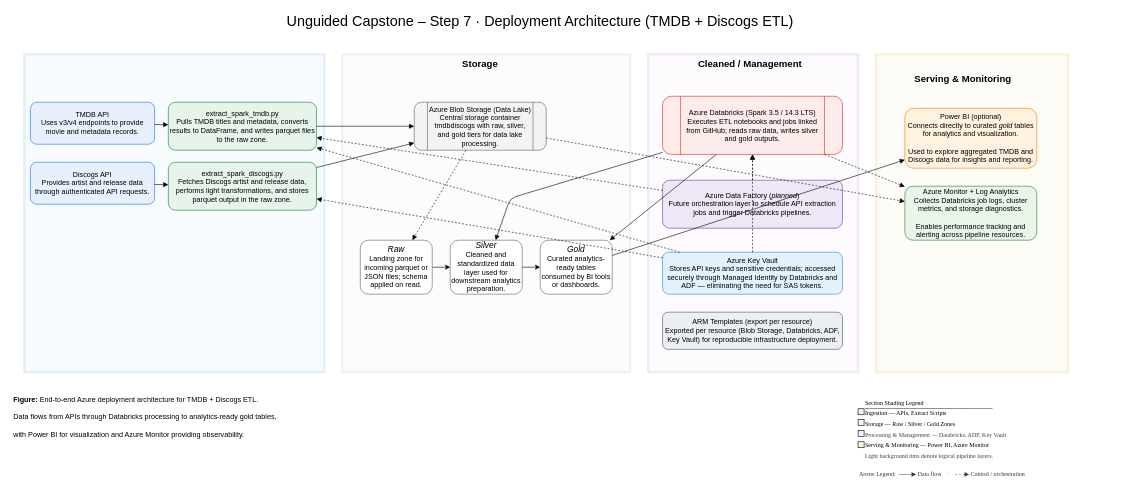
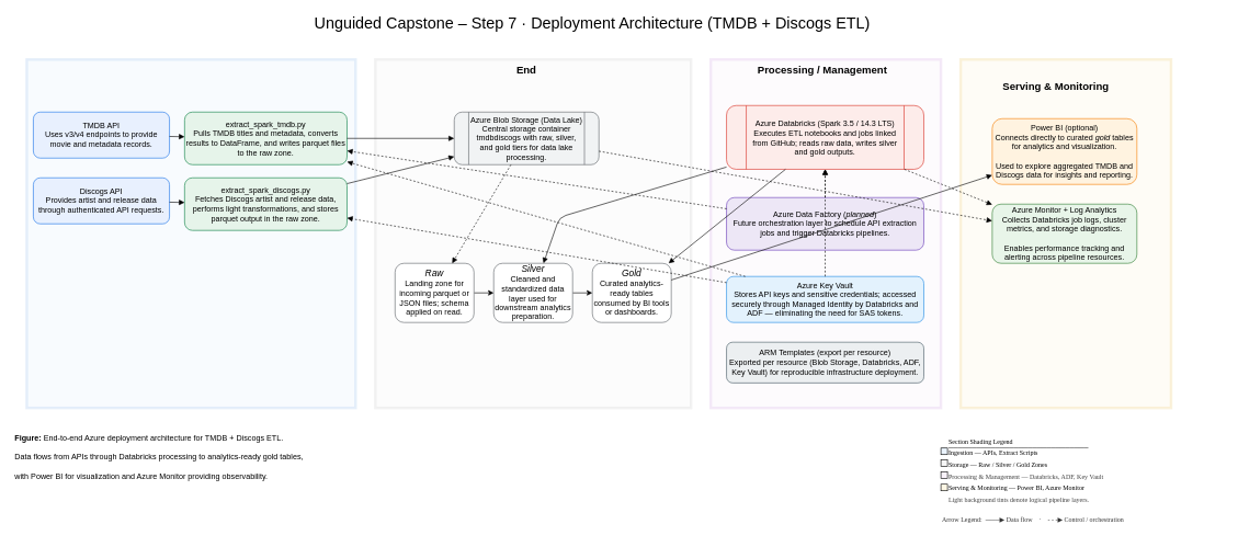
- <mxCell id="6" value="Storage" style="text;align=center;verticalAlign=middle;fontSize=16;fontStyle=1" parent="1" vertex="1"><mxGeometry x="720" y="90" width="160" height="30" as="geometry" /></mxCell>
+ <mxCell id="6" value="End" style="text;align=center;verticalAlign=middle;fontSize=16;fontStyle=1" parent="1" vertex="1"><mxGeometry x="720" y="90" width="160" height="30" as="geometry" /></mxCell>
- <mxCell id="7" value="Cleaned / Management" style="text;align=center;verticalAlign=middle;fontSize=16;fontStyle=1" parent="1" vertex="1"><mxGeometry x="1120" y="90" width="260" height="30" as="geometry" /></mxCell>
+ <mxCell id="7" value="Processing / Management" style="text;align=center;verticalAlign=middle;fontSize=16;fontStyle=1" parent="1" vertex="1"><mxGeometry x="1120" y="90" width="260" height="30" as="geometry" /></mxCell>
